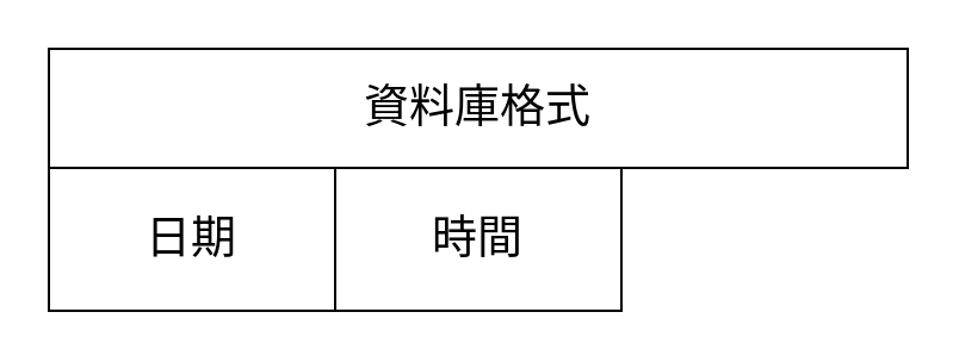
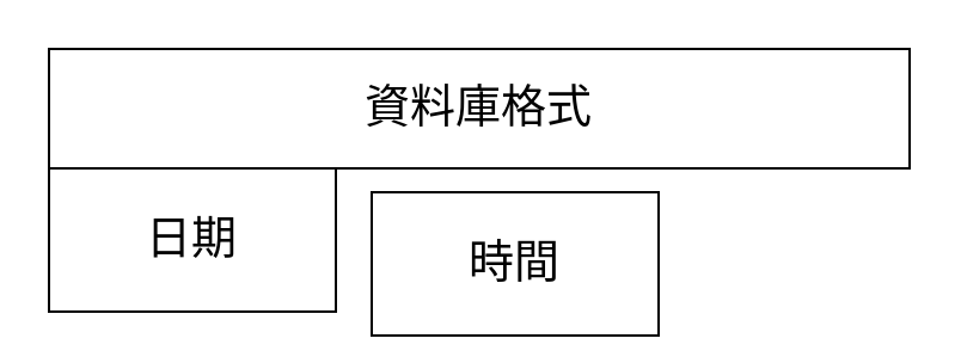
- <mxCell id="4" value="時間" style="rounded=0;whiteSpace=wrap;html=1;fontSize=19;" vertex="1" parent="1"><mxGeometry x="140" y="70" width="120" height="60" as="geometry" /></mxCell>
+ <mxCell id="4" value="時間" style="rounded=0;whiteSpace=wrap;html=1;fontSize=19;" vertex="1" parent="1"><mxGeometry x="155" y="80" width="120" height="60" as="geometry" /></mxCell>
